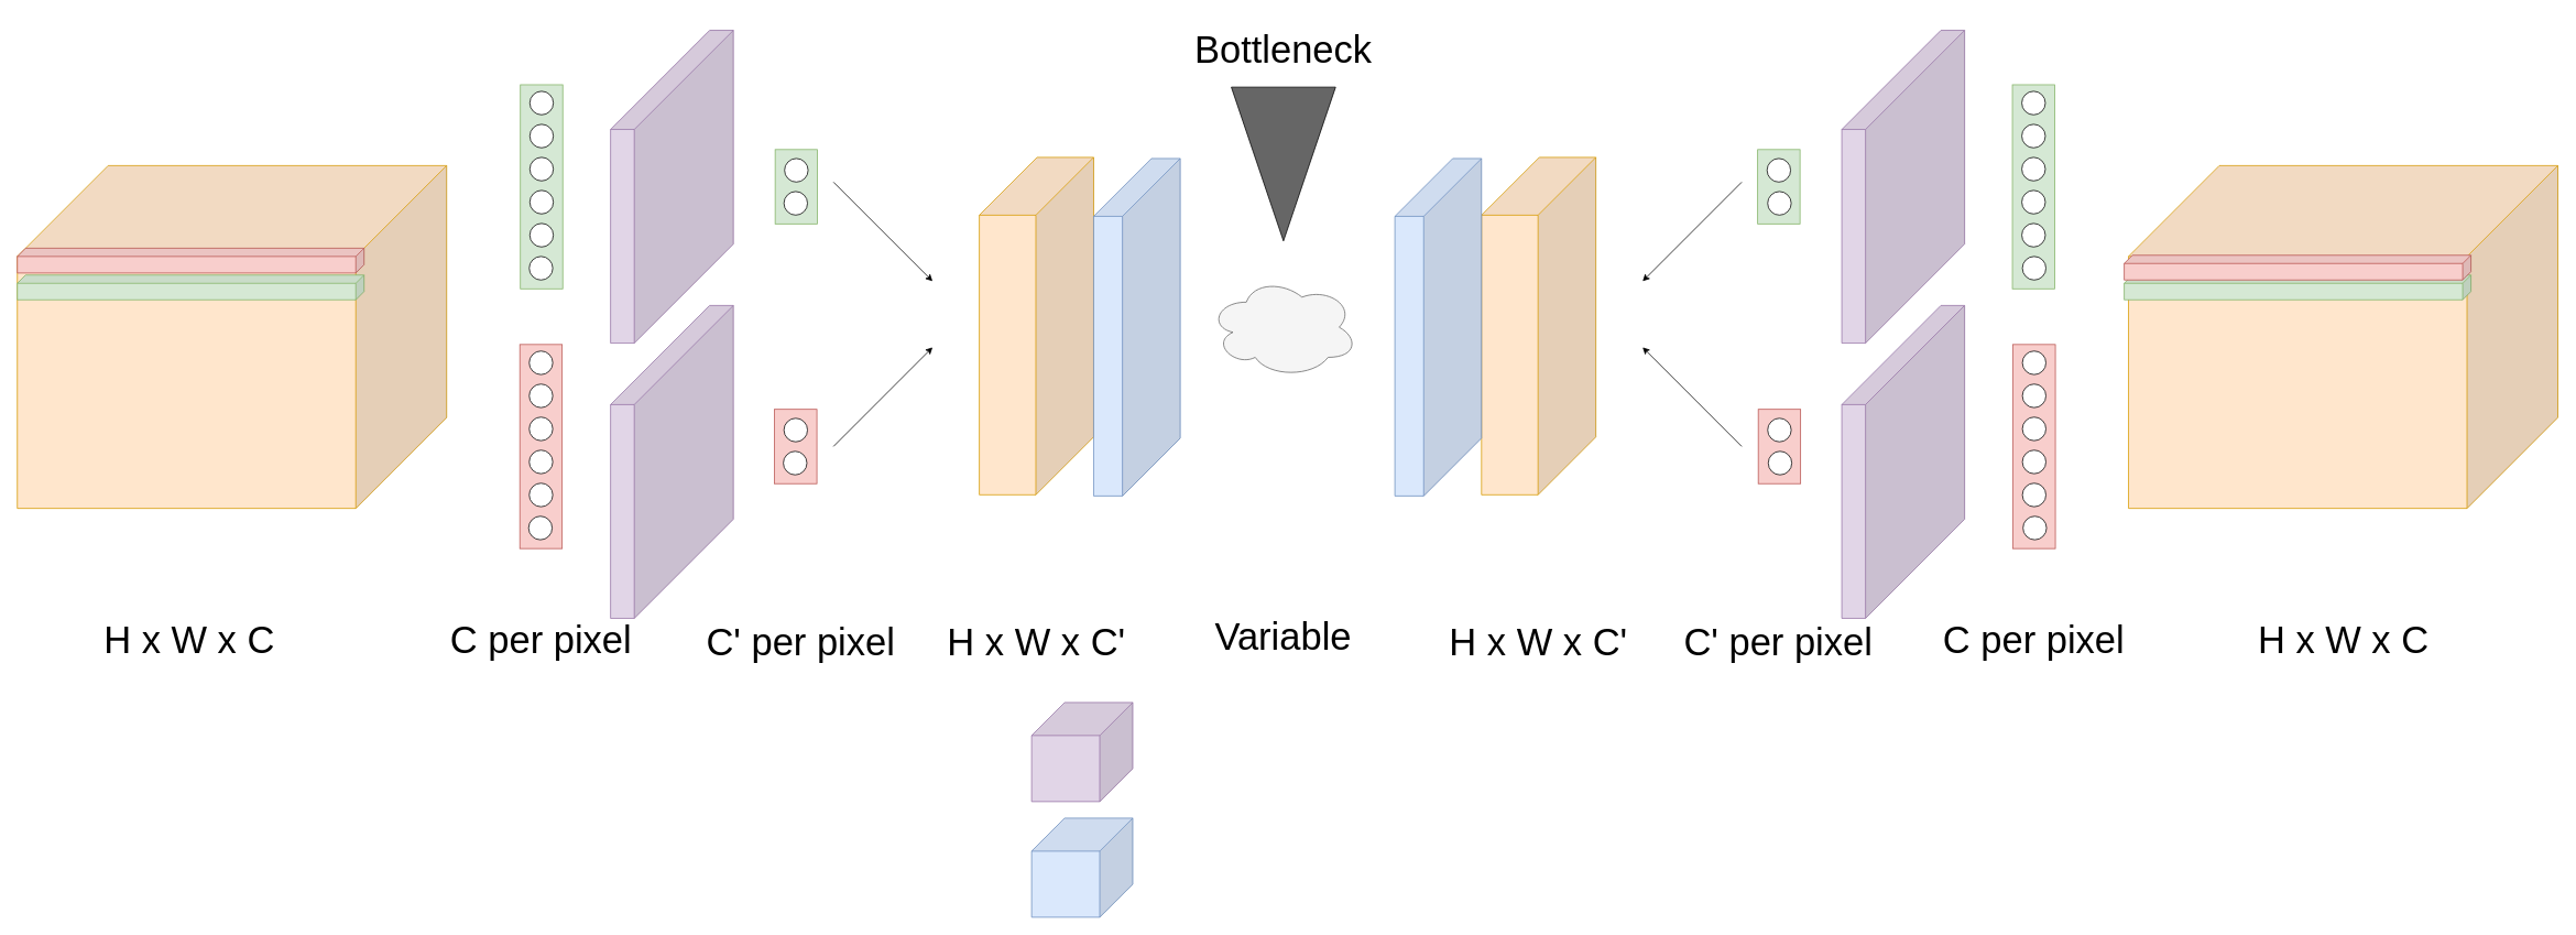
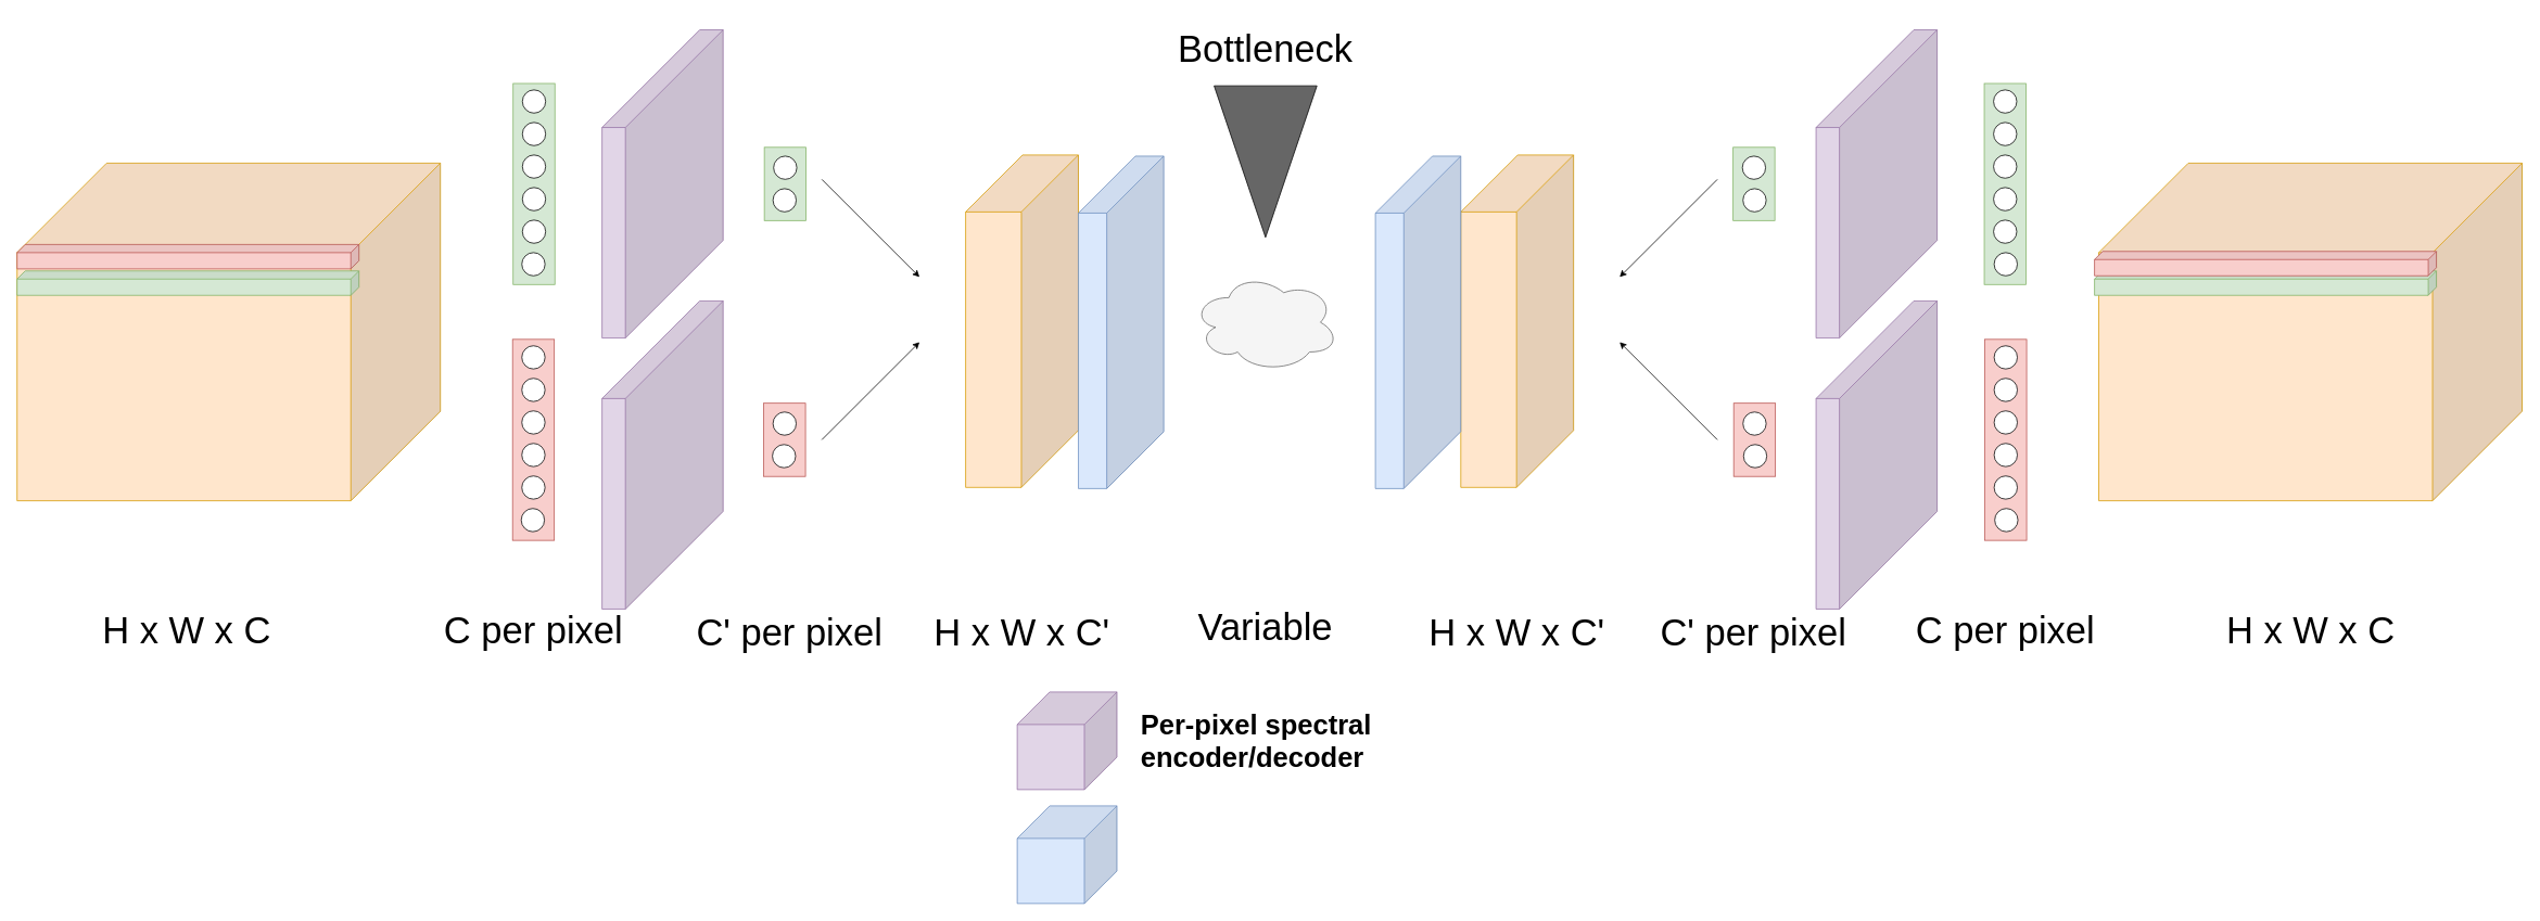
+ <mxCell id="5" value="Per-pixel spectral encoder/decoder" style="text;html=1;strokeColor=none;fillColor=none;align=left;verticalAlign=middle;whiteSpace=wrap;rounded=0;fontStyle=1;fontSize=34;" parent="3" vertex="1"><mxGeometry x="150" y="1.137e-13" width="469" height="120" as="geometry" /></mxCell>
